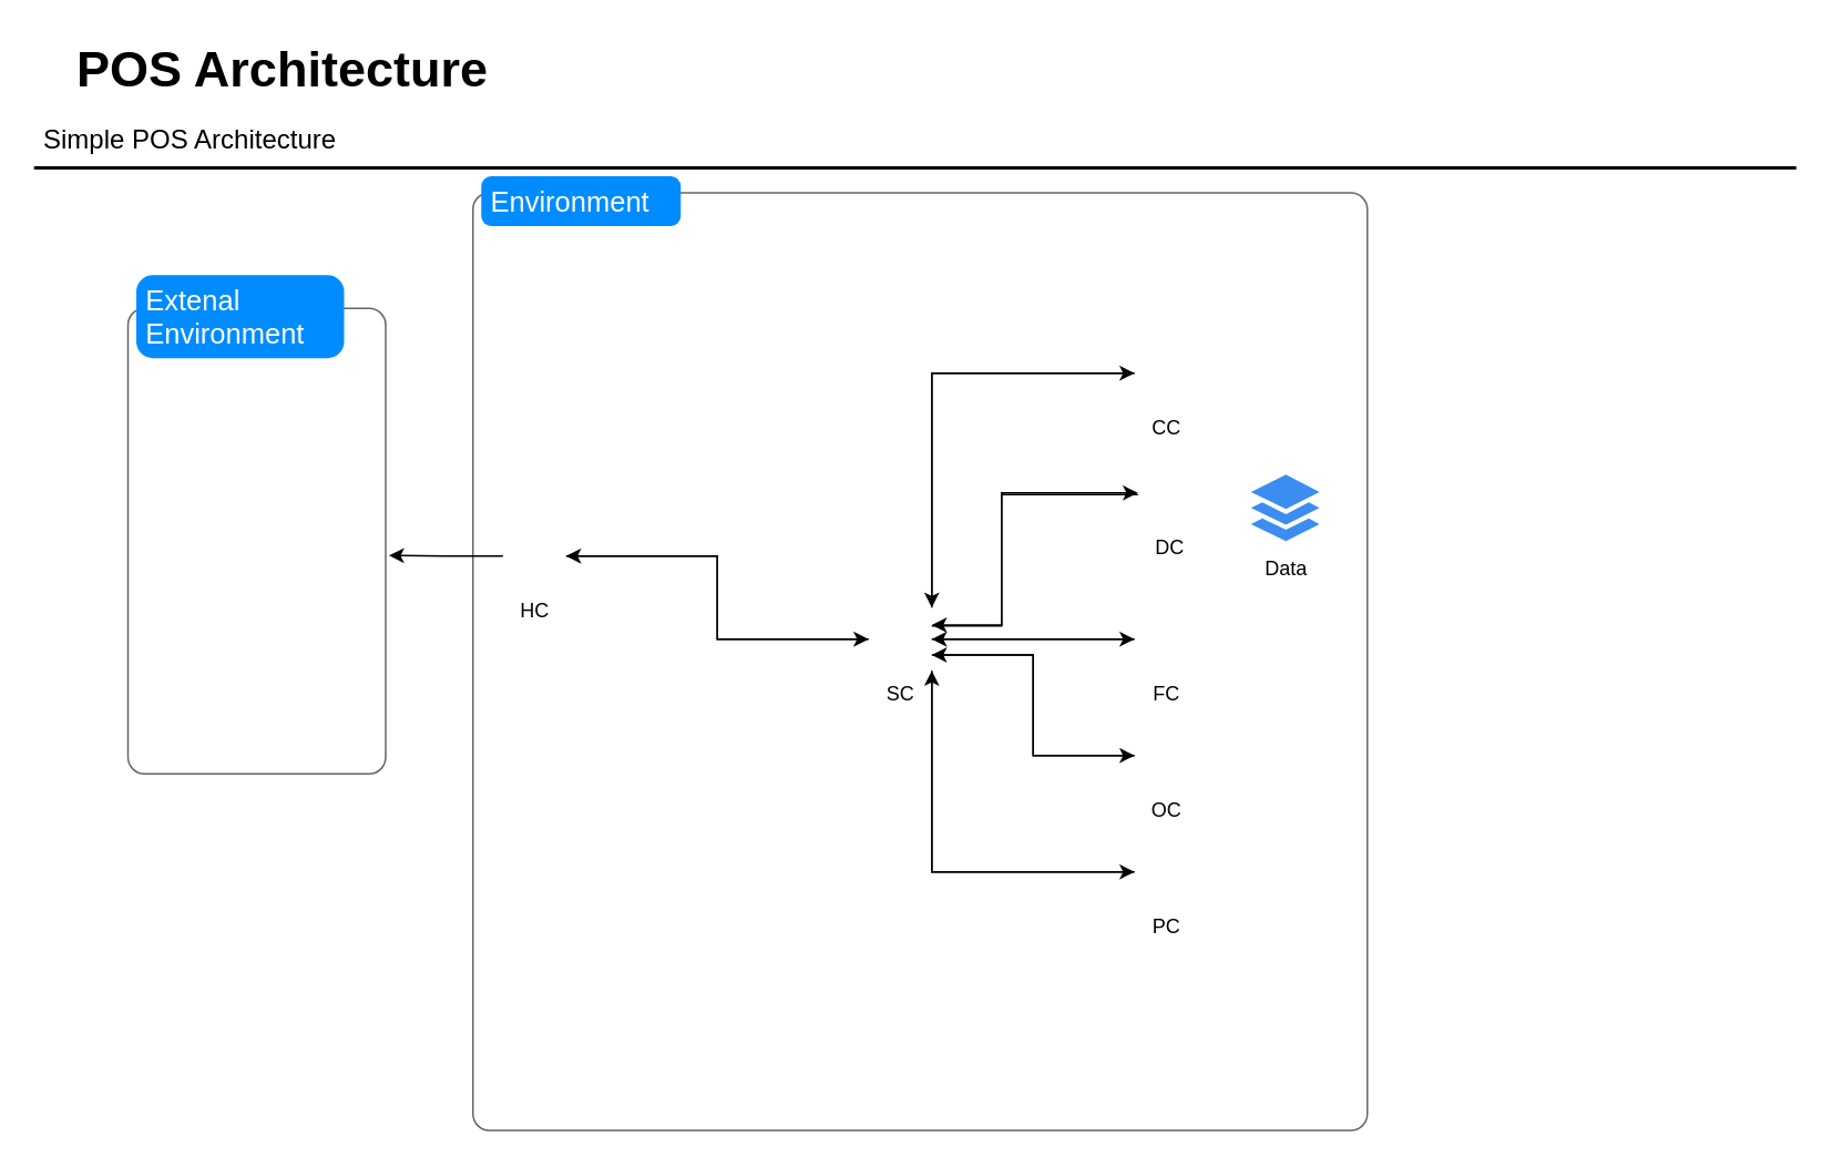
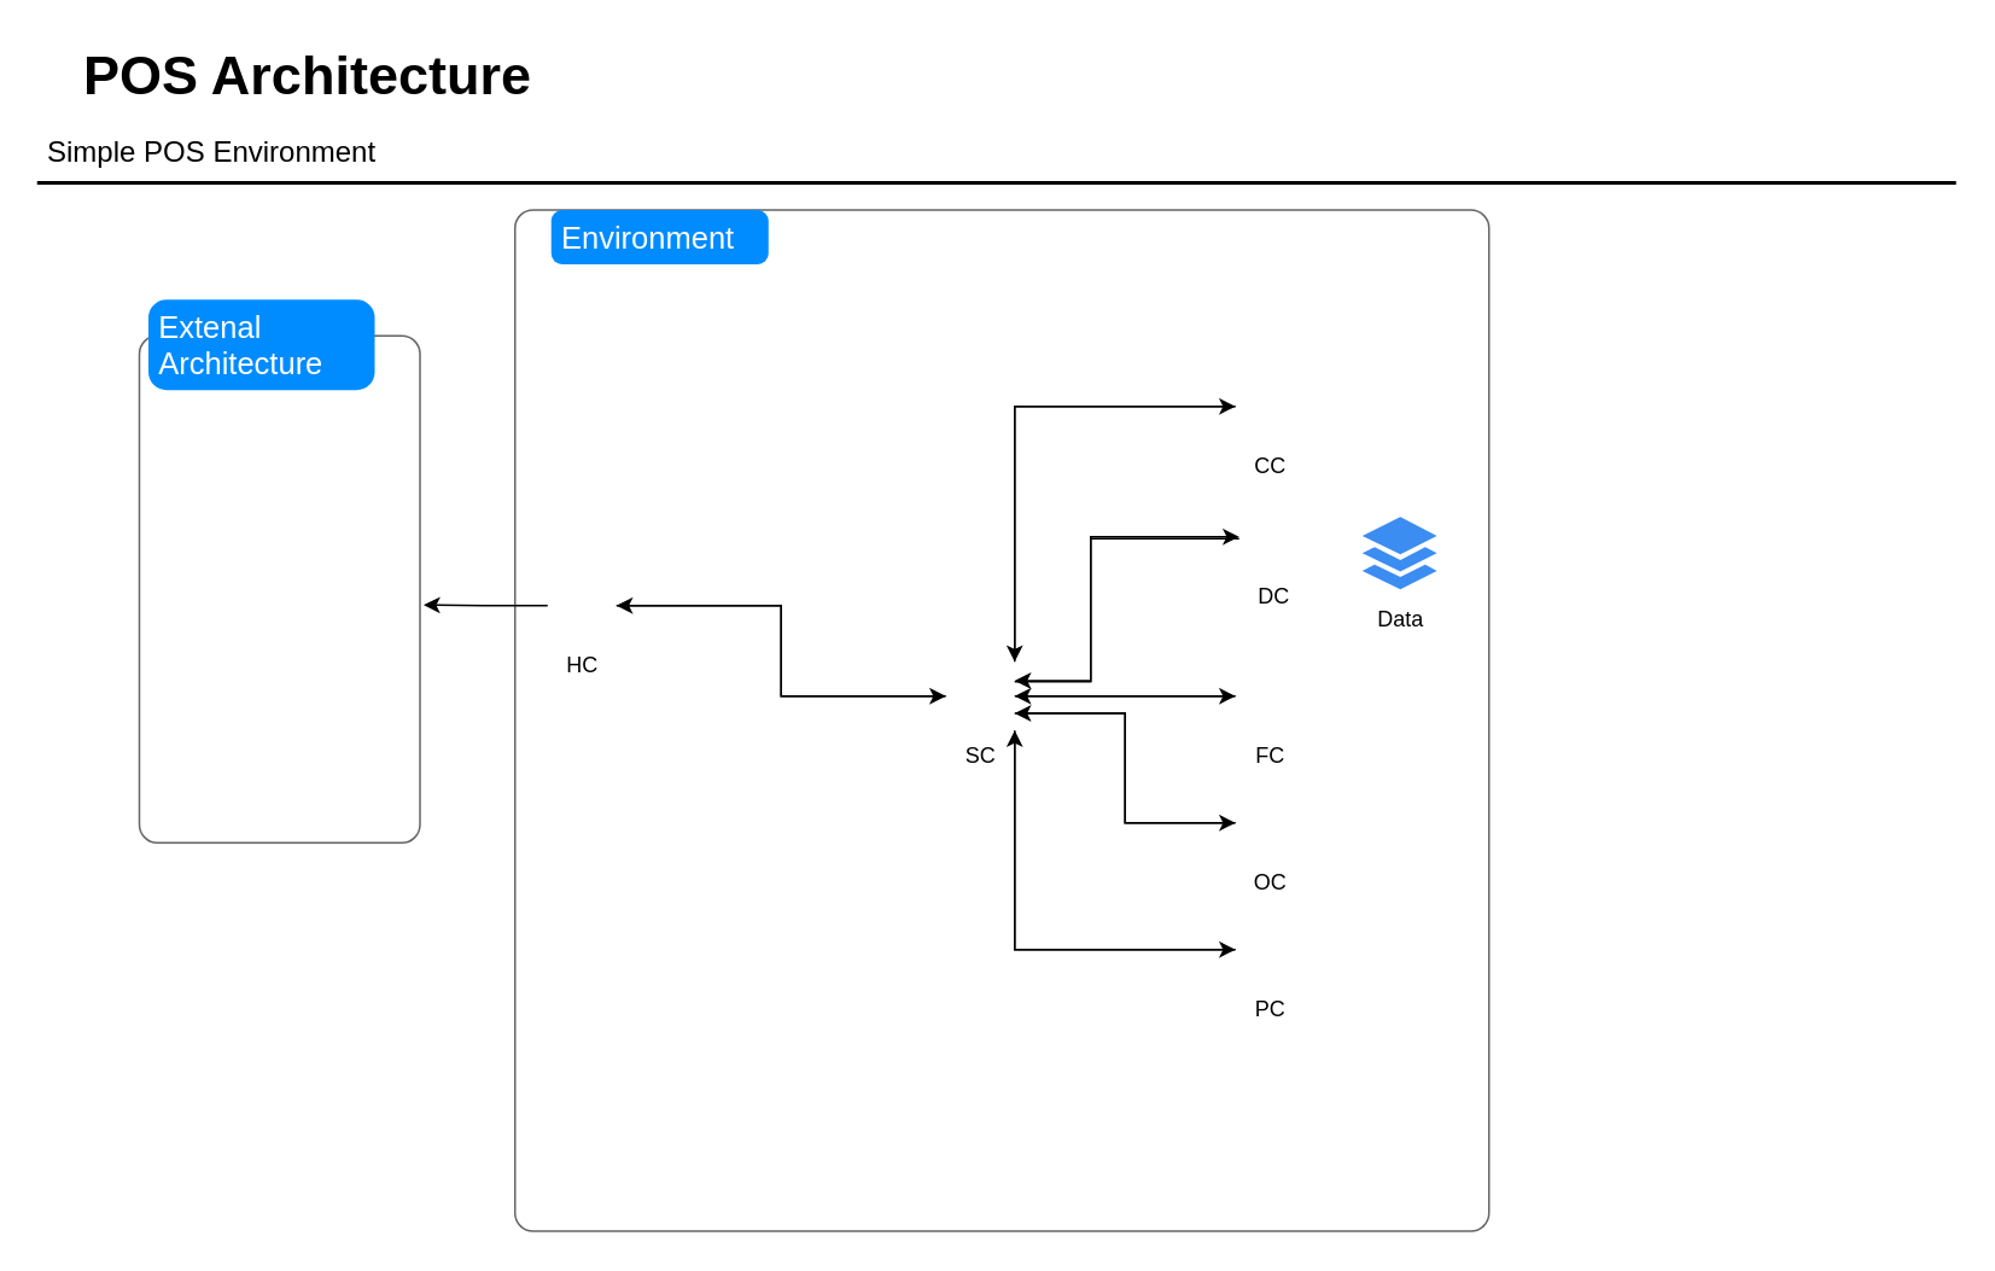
- <mxCell id="3" value="Simple POS Architecture" style="text;html=1;resizable=0;points=[];autosize=1;align=left;verticalAlign=top;spacingTop=-4;fontSize=16" parent="1" vertex="1"><mxGeometry x="24" y="70.5" width="190" height="20" as="geometry" /></mxCell>
+ <mxCell id="3" value="Simple POS Environment" style="text;html=1;resizable=0;points=[];autosize=1;align=left;verticalAlign=top;spacingTop=-4;fontSize=16" parent="1" vertex="1"><mxGeometry x="24" y="70.5" width="190" height="20" as="geometry" /></mxCell>
- <mxCell id="7" value="Environment" style="shape=rect;strokeColor=none;fillColor=#008cff;strokeWidth=1;dashed=0;rounded=1;arcSize=20;fontColor=#ffffff;fontSize=17;spacing=2;spacingTop=-2;align=left;autosize=1;spacingLeft=4;resizeWidth=0;resizeHeight=0;perimeter=none;" parent="6" vertex="1"><mxGeometry x="5" width="120" height="30" as="geometry" /></mxCell>
+ <mxCell id="7" value="Environment" style="shape=rect;strokeColor=none;fillColor=#008cff;strokeWidth=1;dashed=0;rounded=1;arcSize=20;fontColor=#ffffff;fontSize=17;spacing=2;spacingTop=-2;align=left;autosize=1;spacingLeft=4;resizeWidth=0;resizeHeight=0;perimeter=none;" parent="6" vertex="1"><mxGeometry x="20" y="10" width="120" height="30" as="geometry" /></mxCell>
- <mxCell id="29" value="Extenal&#10;Environment" style="shape=rect;strokeColor=none;fillColor=#008cff;strokeWidth=1;dashed=0;rounded=1;arcSize=20;fontColor=#ffffff;fontSize=17;spacing=2;spacingTop=-2;align=left;autosize=1;spacingLeft=4;resizeWidth=0;resizeHeight=0;perimeter=none;" parent="28" vertex="1"><mxGeometry x="5" y="-10" width="125" height="50" as="geometry" /></mxCell>
+ <mxCell id="29" value="Extenal&#10;Architecture" style="shape=rect;strokeColor=none;fillColor=#008cff;strokeWidth=1;dashed=0;rounded=1;arcSize=20;fontColor=#ffffff;fontSize=17;spacing=2;spacingTop=-2;align=left;autosize=1;spacingLeft=4;resizeWidth=0;resizeHeight=0;perimeter=none;" parent="28" vertex="1"><mxGeometry x="5" y="-10" width="125" height="50" as="geometry" /></mxCell>
